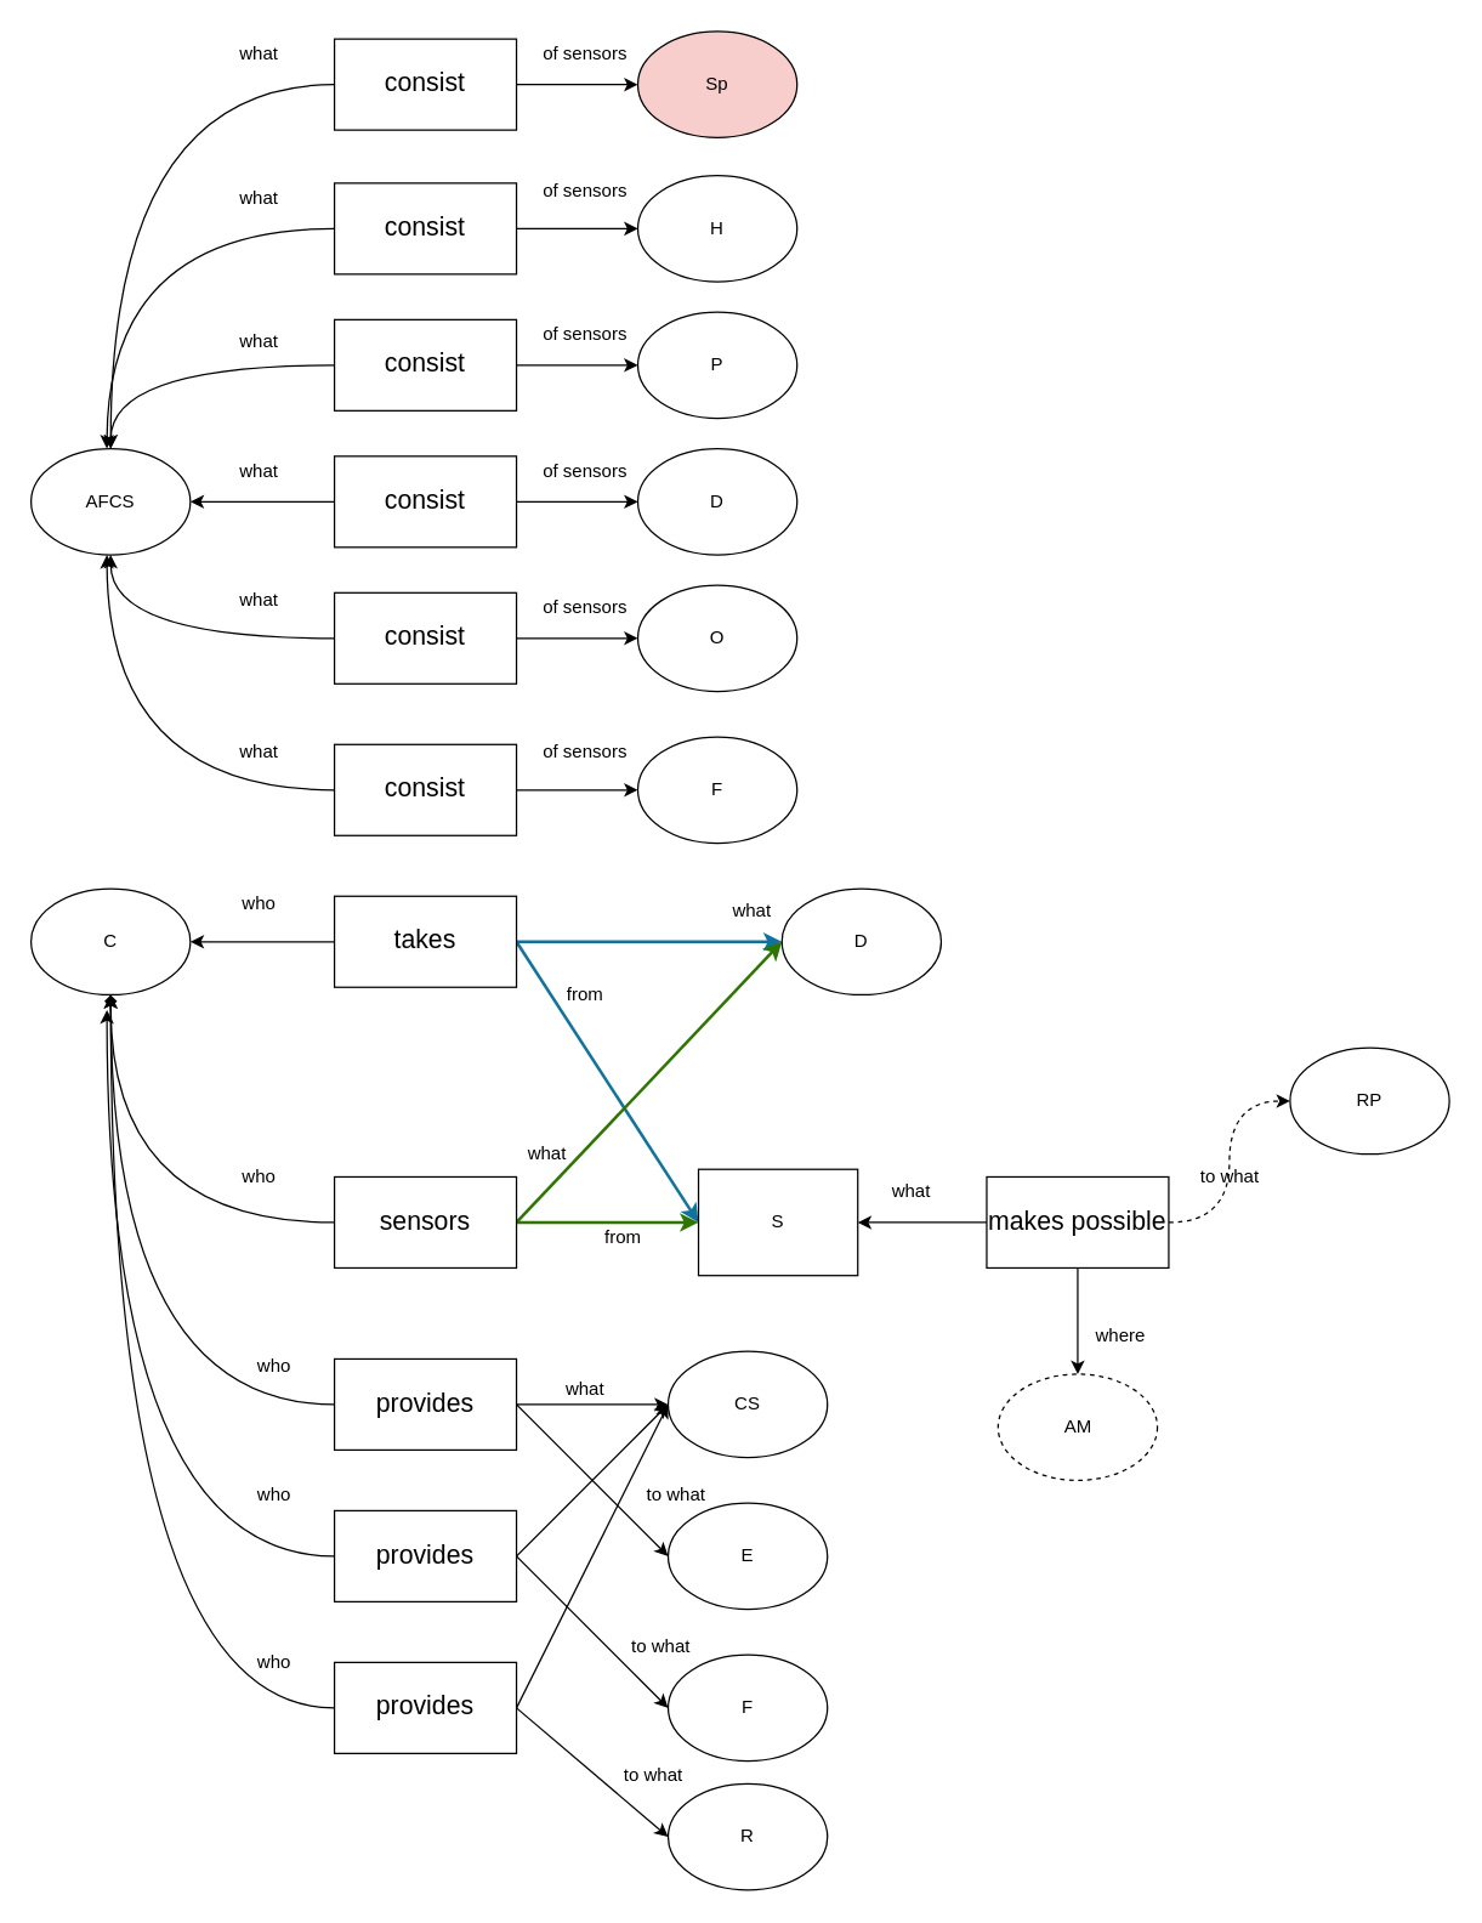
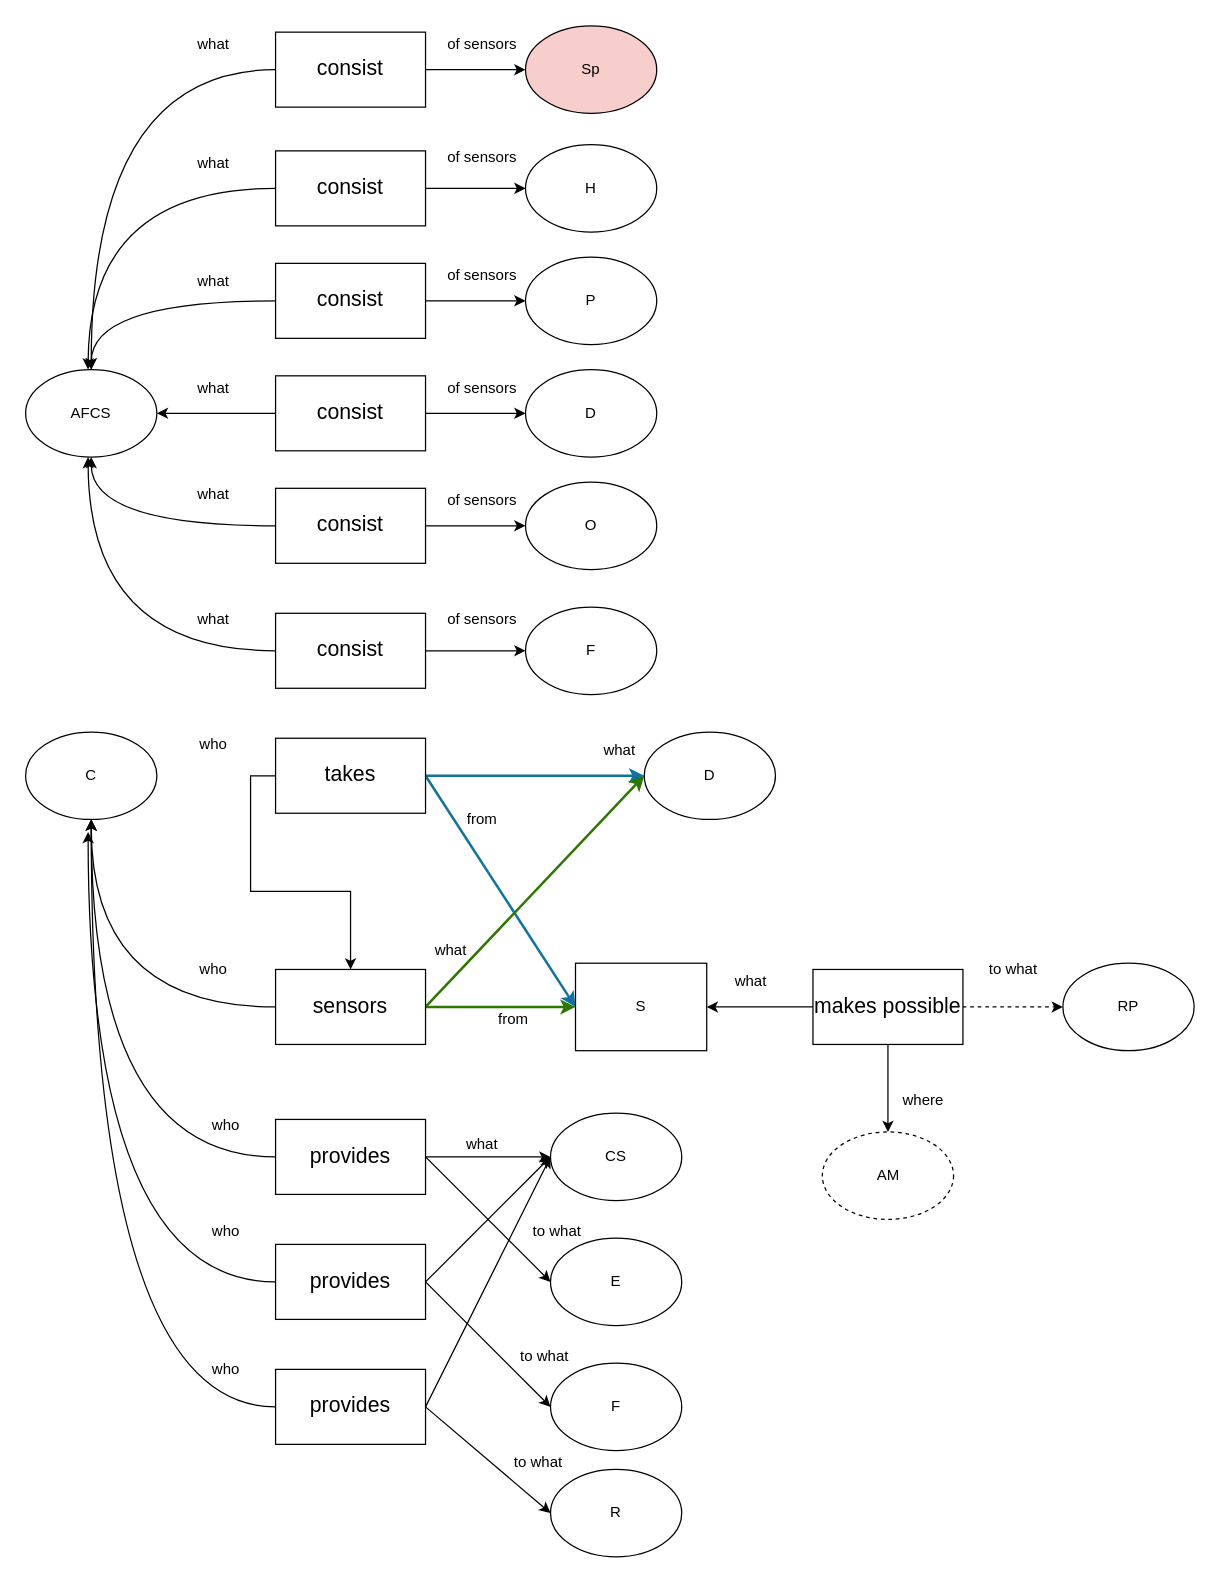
- <mxCell id="27" style="edgeStyle=orthogonalEdgeStyle;rounded=0;orthogonalLoop=1;jettySize=auto;html=1;exitX=0;exitY=0.5;exitDx=0;exitDy=0;entryX=1;entryY=0.5;entryDx=0;entryDy=0;" edge="1" parent="1" source="30" target="31"><mxGeometry relative="1" as="geometry" /></mxCell>
+ <mxCell id="27" style="edgeStyle=orthogonalEdgeStyle;rounded=0;orthogonalLoop=1;jettySize=auto;html=1;exitX=0;exitY=0.5;exitDx=0;exitDy=0;" edge="1" parent="1" source="30" target="48"><mxGeometry relative="1" as="geometry" /></mxCell>
- <mxCell id="72" value="RP" style="ellipse;whiteSpace=wrap;html=1;" vertex="1" parent="1"><mxGeometry x="850" y="690" width="105" height="70" as="geometry" /></mxCell>
+ <mxCell id="72" value="RP" style="ellipse;whiteSpace=wrap;html=1;" vertex="1" parent="1"><mxGeometry x="850" y="770" width="105" height="70" as="geometry" /></mxCell>
- <mxCell id="45" style="edgeStyle=orthogonalEdgeStyle;curved=1;orthogonalLoop=1;jettySize=auto;html=1;exitX=0;exitY=0.5;exitDx=0;exitDy=0;endArrow=diamond;" edge="1" parent="1" source="48" target="31"><mxGeometry relative="1" as="geometry" /></mxCell>
+ <mxCell id="45" style="edgeStyle=orthogonalEdgeStyle;curved=1;orthogonalLoop=1;jettySize=auto;html=1;exitX=0;exitY=0.5;exitDx=0;exitDy=0;" edge="1" parent="1" source="48" target="31"><mxGeometry relative="1" as="geometry" /></mxCell>
